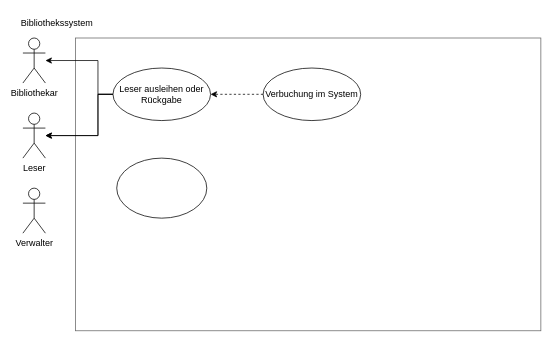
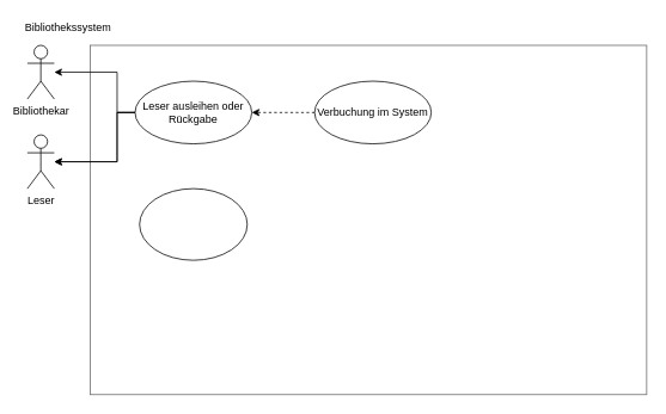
- <mxCell id="5" value="Verwalter" style="shape=umlActor;verticalLabelPosition=bottom;verticalAlign=top;html=1;outlineConnect=0;" vertex="1" parent="1"><mxGeometry x="30" y="250" width="30" height="60" as="geometry" /></mxCell>
